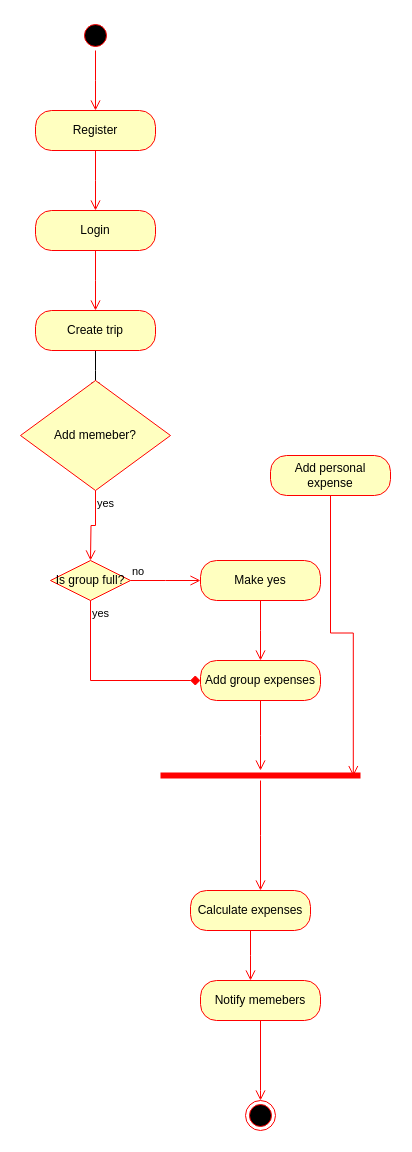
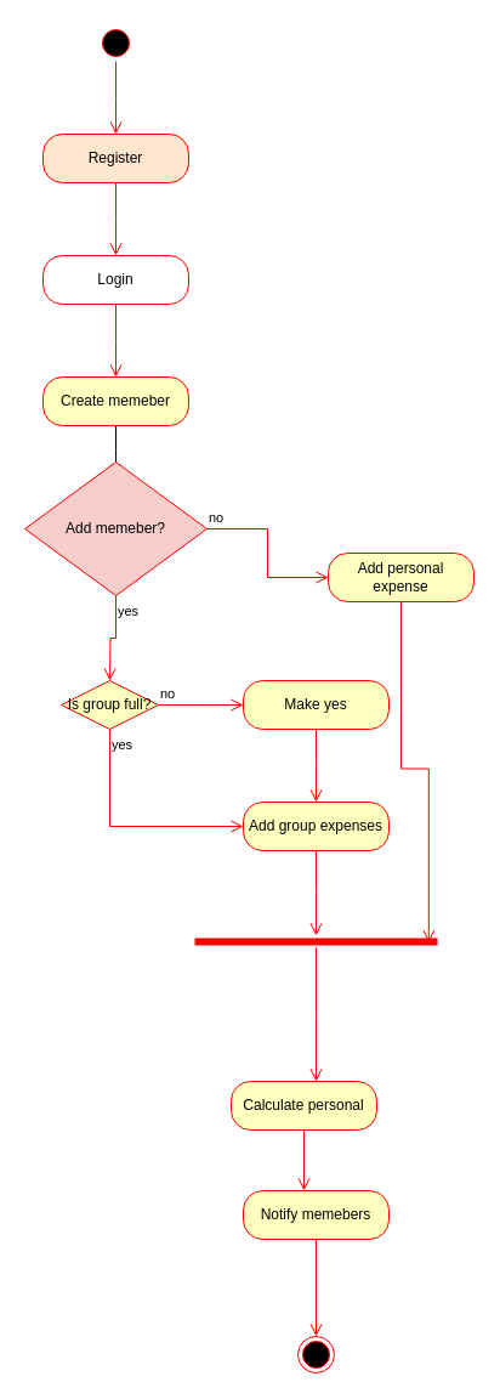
- <mxCell id="4" value="Register" style="rounded=1;whiteSpace=wrap;html=1;arcSize=40;fontColor=#000000;fillColor=#ffffc0;strokeColor=#ff0000;" vertex="1" parent="1"><mxGeometry x="35" y="110" width="120" height="40" as="geometry" /></mxCell>
+ <mxCell id="4" value="Register" style="rounded=1;whiteSpace=wrap;html=1;arcSize=40;fontColor=#000000;fillColor=#ffe6cc;strokeColor=#ff0000;" vertex="1" parent="1"><mxGeometry x="35" y="110" width="120" height="40" as="geometry" /></mxCell>
- <mxCell id="6" value="Login" style="rounded=1;whiteSpace=wrap;html=1;arcSize=40;fontColor=#000000;fillColor=#ffffc0;strokeColor=#ff0000;" vertex="1" parent="1"><mxGeometry x="35" y="210" width="120" height="40" as="geometry" /></mxCell>
+ <mxCell id="6" value="Login" style="rounded=1;whiteSpace=wrap;html=1;arcSize=40;fontColor=#000000;fillColor=#ffffff;strokeColor=#ff0000;" vertex="1" parent="1"><mxGeometry x="35" y="210" width="120" height="40" as="geometry" /></mxCell>
- <mxCell id="9" value="Create trip" style="rounded=1;whiteSpace=wrap;html=1;arcSize=40;fontColor=#000000;fillColor=#ffffc0;strokeColor=#ff0000;" vertex="1" parent="1"><mxGeometry x="35" y="310" width="120" height="40" as="geometry" /></mxCell>
+ <mxCell id="9" value="Create memeber" style="rounded=1;whiteSpace=wrap;html=1;arcSize=40;fontColor=#000000;fillColor=#ffffc0;strokeColor=#ff0000;" vertex="1" parent="1"><mxGeometry x="35" y="310" width="120" height="40" as="geometry" /></mxCell>
- <mxCell id="10" value="Add memeber?" style="rhombus;whiteSpace=wrap;html=1;fillColor=#ffffc0;strokeColor=#ff0000;" vertex="1" parent="1"><mxGeometry x="20" y="380" width="150" height="110" as="geometry" /></mxCell>
+ <mxCell id="10" value="Add memeber?" style="rhombus;whiteSpace=wrap;html=1;fillColor=#f8cecc;strokeColor=#ff0000;" vertex="1" parent="1"><mxGeometry x="20" y="380" width="150" height="110" as="geometry" /></mxCell>
+ <mxCell id="11" value="no" style="edgeStyle=orthogonalEdgeStyle;html=1;align=left;verticalAlign=bottom;endArrow=open;endSize=8;strokeColor=#ff0000;rounded=0;entryX=0;entryY=0.5;entryDx=0;entryDy=0;" edge="1" source="10" parent="1" target="13"><mxGeometry x="-1" relative="1" as="geometry"><mxPoint x="250" y="435" as="targetPoint" /></mxGeometry></mxCell>
- <mxCell id="21" value="yes" style="edgeStyle=orthogonalEdgeStyle;html=1;align=left;verticalAlign=top;endArrow=diamond;endSize=8;strokeColor=#ff0000;rounded=0;entryX=0;entryY=0.5;entryDx=0;entryDy=0;" edge="1" source="19" parent="1" target="17"><mxGeometry x="-1" relative="1" as="geometry"><mxPoint x="90" y="650" as="targetPoint" /><Array as="points"><mxPoint x="90" y="680" /></Array></mxGeometry></mxCell>
+ <mxCell id="21" value="yes" style="edgeStyle=orthogonalEdgeStyle;html=1;align=left;verticalAlign=top;endArrow=open;endSize=8;strokeColor=#ff0000;rounded=0;entryX=0;entryY=0.5;entryDx=0;entryDy=0;" edge="1" source="19" parent="1" target="17"><mxGeometry x="-1" relative="1" as="geometry"><mxPoint x="90" y="650" as="targetPoint" /><Array as="points"><mxPoint x="90" y="680" /></Array></mxGeometry></mxCell>
- <mxCell id="24" value="Calculate expenses" style="rounded=1;whiteSpace=wrap;html=1;arcSize=40;fontColor=#000000;fillColor=#ffffc0;strokeColor=#ff0000;" vertex="1" parent="1"><mxGeometry x="190" y="890" width="120" height="40" as="geometry" /></mxCell>
+ <mxCell id="24" value="Calculate personal" style="rounded=1;whiteSpace=wrap;html=1;arcSize=40;fontColor=#000000;fillColor=#ffffc0;strokeColor=#ff0000;" vertex="1" parent="1"><mxGeometry x="190" y="890" width="120" height="40" as="geometry" /></mxCell>
